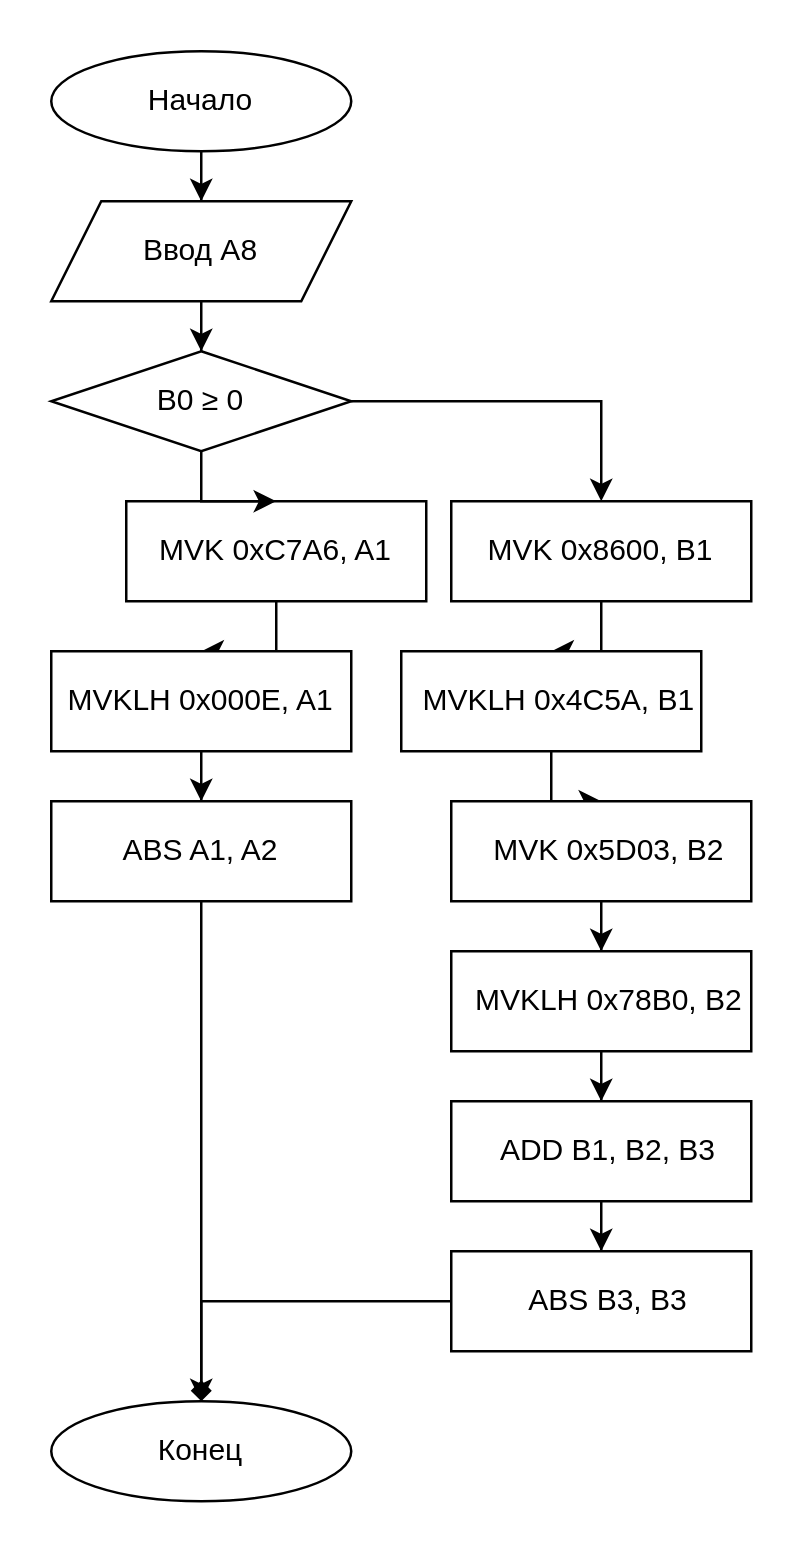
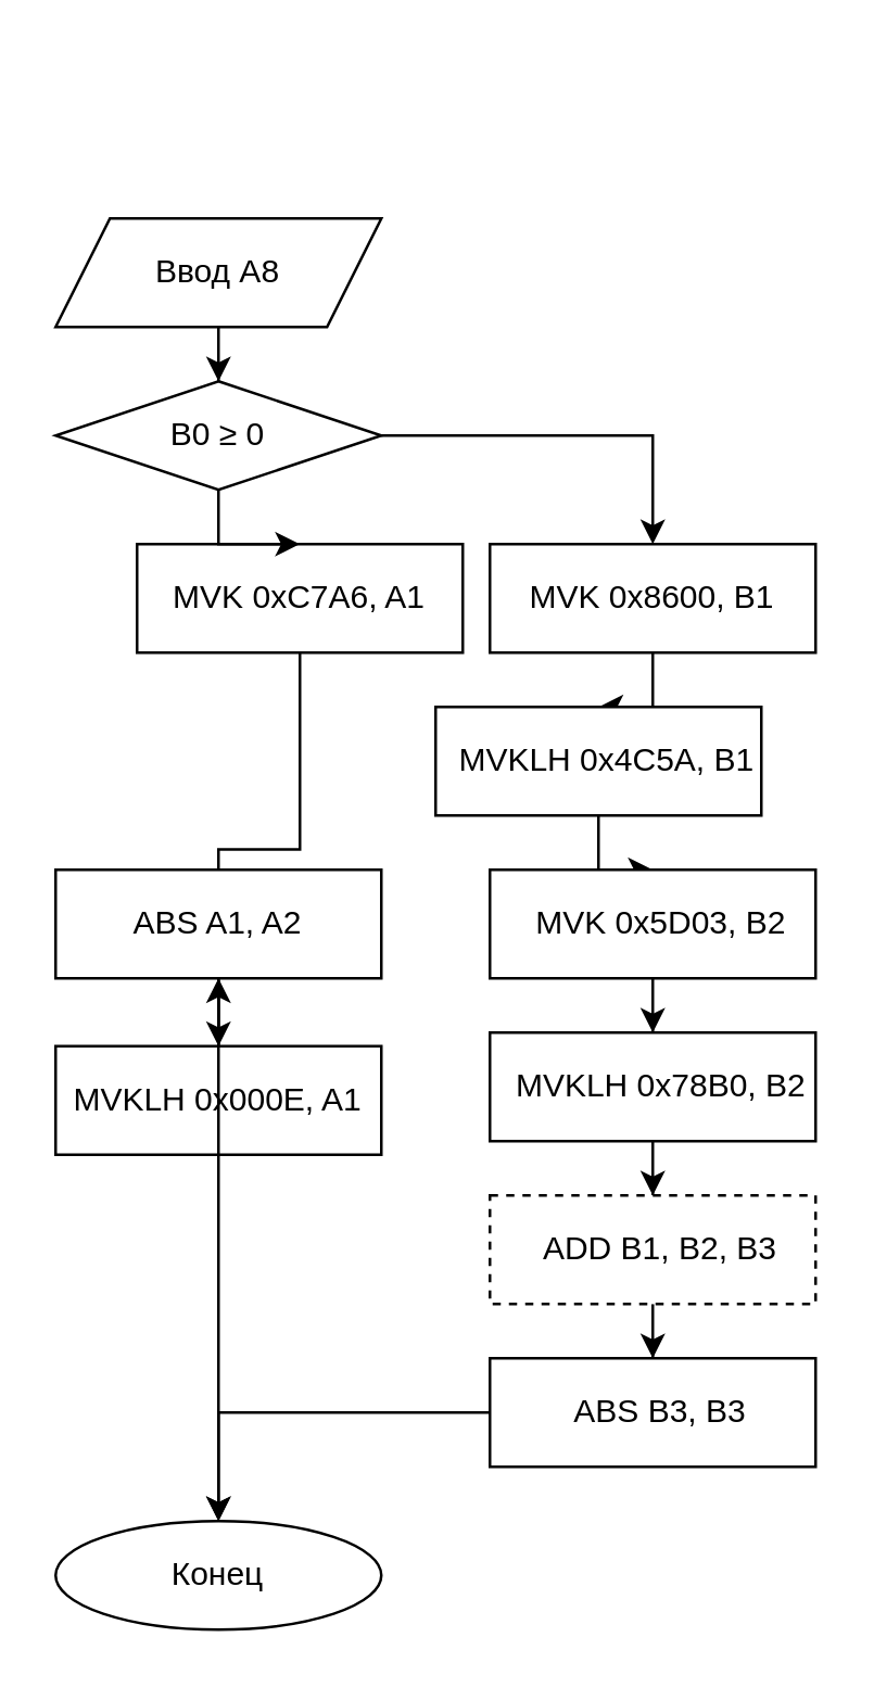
- <mxCell id="3" value="Начало" style="ellipse;whiteSpace=wrap;html=1;" vertex="1" parent="1"><mxGeometry x="20" y="20" width="120" height="40" as="geometry" /></mxCell>
- <mxCell id="2" style="edgeStyle=orthogonalEdgeStyle;rounded=0;orthogonalLoop=1;jettySize=auto;html=1;entryX=0.5;entryY=0;entryDx=0;entryDy=0;" edge="1" parent="1" source="3" target="7"><mxGeometry relative="1" as="geometry" /></mxCell>
- <mxCell id="12" value="MVKLH 0x000E, A1" style="rounded=0;whiteSpace=wrap;html=1;" vertex="1" parent="1"><mxGeometry x="20" y="260" width="120" height="40" as="geometry" /></mxCell>
+ <mxCell id="12" value="MVKLH 0x000E, A1" style="rounded=0;whiteSpace=wrap;html=1;" vertex="1" parent="1"><mxGeometry x="20" y="385" width="120" height="40" as="geometry" /></mxCell>
- <mxCell id="13" value="" style="edgeStyle=orthogonalEdgeStyle;rounded=0;orthogonalLoop=1;jettySize=auto;html=1;endArrow=diamond;" edge="1" parent="1" source="14" target="15"><mxGeometry relative="1" as="geometry" /></mxCell>
+ <mxCell id="13" value="" style="edgeStyle=orthogonalEdgeStyle;rounded=0;orthogonalLoop=1;jettySize=auto;html=1;" edge="1" parent="1" source="14" target="15"><mxGeometry relative="1" as="geometry" /></mxCell>
- <mxCell id="25" value="&lt;div&gt;&amp;nbsp; ADD B1, B2, B3&lt;/div&gt;" style="rounded=0;whiteSpace=wrap;html=1;" vertex="1" parent="1"><mxGeometry x="180" y="440" width="120" height="40" as="geometry" /></mxCell>
+ <mxCell id="25" value="&lt;div&gt;&amp;nbsp; ADD B1, B2, B3&lt;/div&gt;" style="rounded=0;whiteSpace=wrap;html=1;dashed=1;" vertex="1" parent="1"><mxGeometry x="180" y="440" width="120" height="40" as="geometry" /></mxCell>
